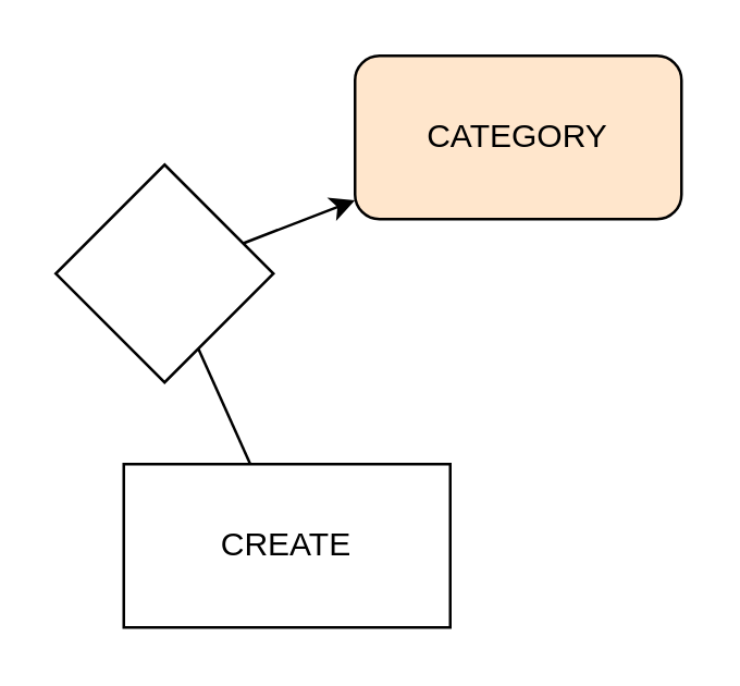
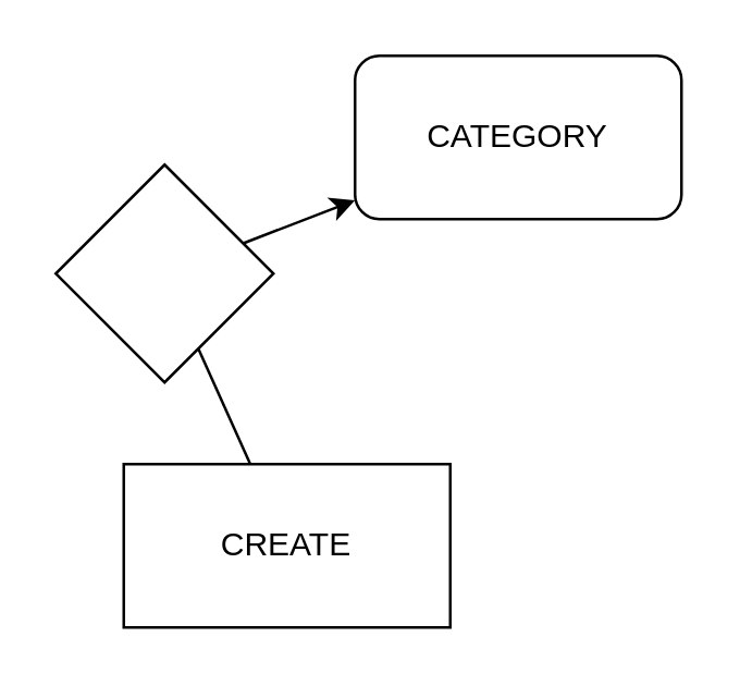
- <mxCell id="2" value="CATEGORY" style="rounded=1;whiteSpace=wrap;html=1;fillColor=#ffe6cc;" vertex="1" parent="1"><mxGeometry x="130" y="20" width="120" height="60" as="geometry" /></mxCell>
+ <mxCell id="2" value="CATEGORY" style="rounded=1;whiteSpace=wrap;html=1;" vertex="1" parent="1"><mxGeometry x="130" y="20" width="120" height="60" as="geometry" /></mxCell>
